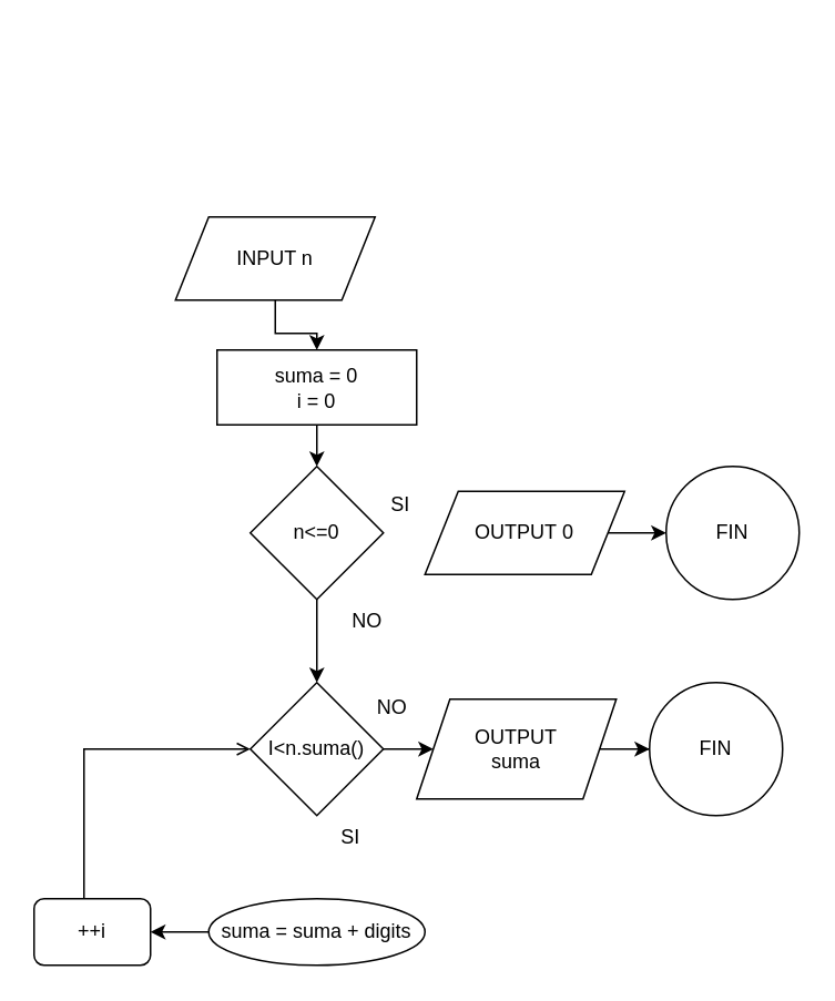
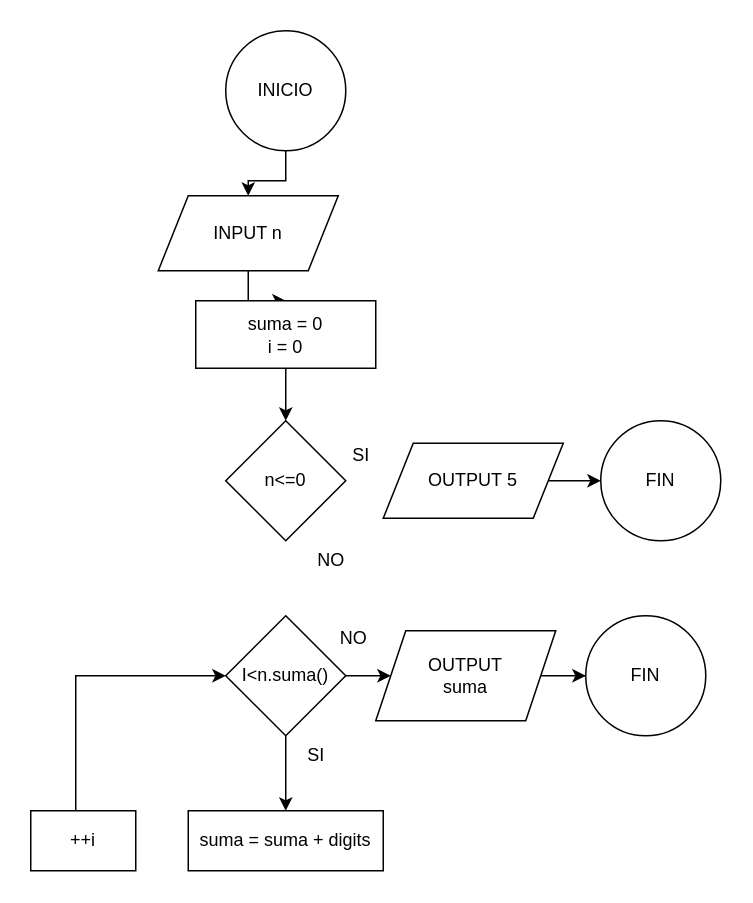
+ <mxCell id="3" value="INICIO" style="ellipse;whiteSpace=wrap;html=1;" vertex="1" parent="1"><mxGeometry x="150" y="20" width="80" height="80" as="geometry" /></mxCell>
+ <mxCell id="2" value="" style="edgeStyle=orthogonalEdgeStyle;rounded=0;orthogonalLoop=1;jettySize=auto;html=1;" edge="1" parent="1" source="3" target="5"><mxGeometry relative="1" as="geometry" /></mxCell>
- <mxCell id="7" value="suma = 0&lt;div&gt;i = 0&lt;/div&gt;" style="whiteSpace=wrap;html=1;" vertex="1" parent="1"><mxGeometry x="130" y="210" width="120" height="45" as="geometry" /></mxCell>
+ <mxCell id="7" value="suma = 0&lt;div&gt;i = 0&lt;/div&gt;" style="whiteSpace=wrap;html=1;" vertex="1" parent="1"><mxGeometry x="130" y="200" width="120" height="45" as="geometry" /></mxCell>
- <mxCell id="11" value="OUTPUT&amp;nbsp;&lt;span style=&quot;background-color: initial;&quot;&gt;0&lt;/span&gt;" style="shape=parallelogram;perimeter=parallelogramPerimeter;whiteSpace=wrap;html=1;fixedSize=1;" vertex="1" parent="1"><mxGeometry x="255" y="295" width="120" height="50" as="geometry" /></mxCell>
+ <mxCell id="11" value="OUTPUT&amp;nbsp;&lt;span style=&quot;background-color: initial;&quot;&gt;5&lt;/span&gt;" style="shape=parallelogram;perimeter=parallelogramPerimeter;whiteSpace=wrap;html=1;fixedSize=1;" vertex="1" parent="1"><mxGeometry x="255" y="295" width="120" height="50" as="geometry" /></mxCell>
- <mxCell id="8" value="" style="edgeStyle=orthogonalEdgeStyle;rounded=0;orthogonalLoop=1;jettySize=auto;html=1;" edge="1" parent="1" source="9" target="16"><mxGeometry relative="1" as="geometry" /></mxCell>
- <mxCell id="22" style="edgeStyle=orthogonalEdgeStyle;rounded=0;orthogonalLoop=1;jettySize=auto;html=1;entryX=0;entryY=0.5;entryDx=0;entryDy=0;endArrow=open;" edge="1" parent="1" source="21" target="16"><mxGeometry relative="1" as="geometry"><Array as="points"><mxPoint x="50" y="450" /></Array></mxGeometry></mxCell>
+ <mxCell id="22" style="edgeStyle=orthogonalEdgeStyle;rounded=0;orthogonalLoop=1;jettySize=auto;html=1;entryX=0;entryY=0.5;entryDx=0;entryDy=0;" edge="1" parent="1" source="21" target="16"><mxGeometry relative="1" as="geometry"><Array as="points"><mxPoint x="50" y="450" /></Array></mxGeometry></mxCell>
+ <mxCell id="14" value="" style="edgeStyle=orthogonalEdgeStyle;rounded=0;orthogonalLoop=1;jettySize=auto;html=1;" edge="1" parent="1" source="16" target="19"><mxGeometry relative="1" as="geometry" /></mxCell>
- <mxCell id="21" value="++i" style="whiteSpace=wrap;html=1;rounded=1;" vertex="1" parent="1"><mxGeometry x="20" y="540" width="70" height="40" as="geometry" /></mxCell>
+ <mxCell id="21" value="++i" style="whiteSpace=wrap;html=1;" vertex="1" parent="1"><mxGeometry x="20" y="540" width="70" height="40" as="geometry" /></mxCell>
- <mxCell id="18" value="" style="edgeStyle=orthogonalEdgeStyle;rounded=0;orthogonalLoop=1;jettySize=auto;html=1;" edge="1" parent="1" source="19" target="21"><mxGeometry relative="1" as="geometry" /></mxCell>
- <mxCell id="19" value="suma = suma + digits" style="ellipse;whiteSpace=wrap;html=1;" vertex="1" parent="1"><mxGeometry x="125" y="540" width="130" height="40" as="geometry" /></mxCell>
+ <mxCell id="19" value="suma = suma + digits" style="whiteSpace=wrap;html=1;" vertex="1" parent="1"><mxGeometry x="125" y="540" width="130" height="40" as="geometry" /></mxCell>
